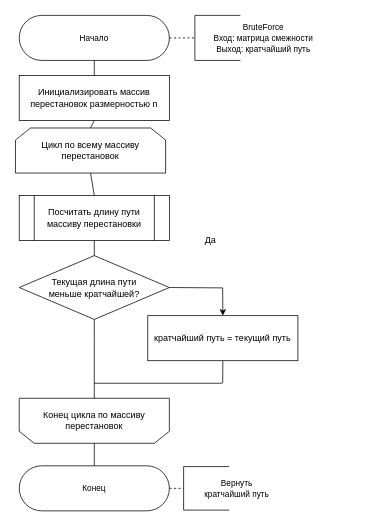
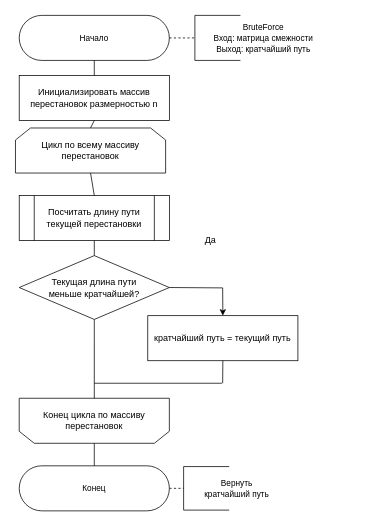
- <mxCell id="14" value="Посчитать длину пути массиву перестановки" style="shape=process;whiteSpace=wrap;html=1;backgroundOutline=1;" parent="1" vertex="1"><mxGeometry x="25.01" y="260" width="200" height="60" as="geometry" /></mxCell>
+ <mxCell id="14" value="Посчитать длину пути текущей перестановки" style="shape=process;whiteSpace=wrap;html=1;backgroundOutline=1;" parent="1" vertex="1"><mxGeometry x="25.01" y="260" width="200" height="60" as="geometry" /></mxCell>
